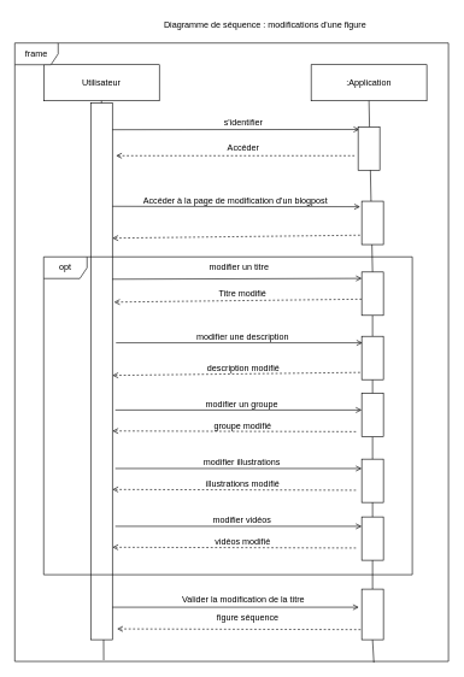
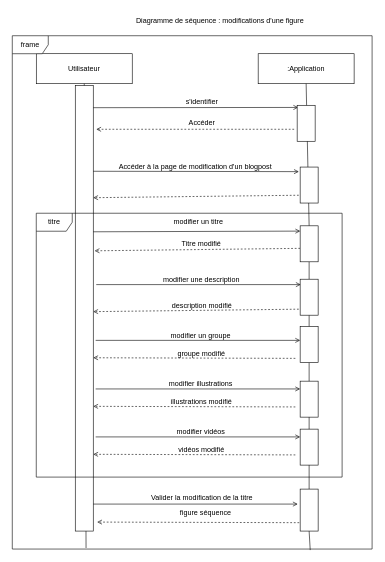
- <mxCell id="52" value="opt" style="shape=umlFrame;whiteSpace=wrap;html=1;pointerEvents=0;gradientColor=none;swimlaneFillColor=none;" vertex="1" parent="1"><mxGeometry x="60" y="355" width="510" height="440" as="geometry" /></mxCell>
+ <mxCell id="52" value="titre" style="shape=umlFrame;whiteSpace=wrap;html=1;pointerEvents=0;gradientColor=none;swimlaneFillColor=none;" vertex="1" parent="1"><mxGeometry x="60" y="355" width="510" height="440" as="geometry" /></mxCell>
